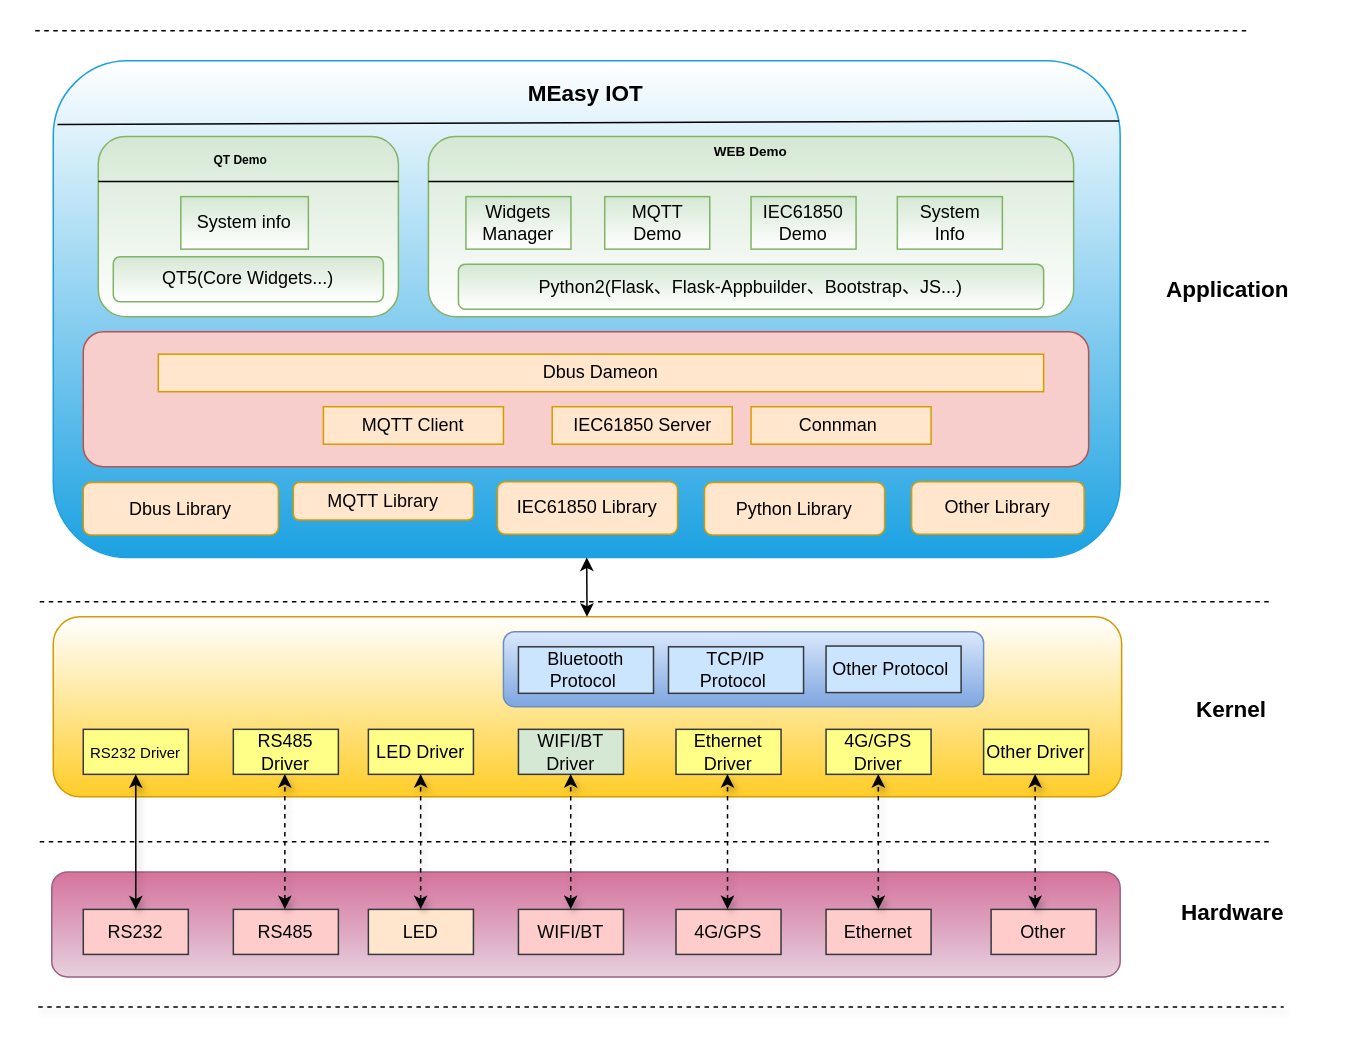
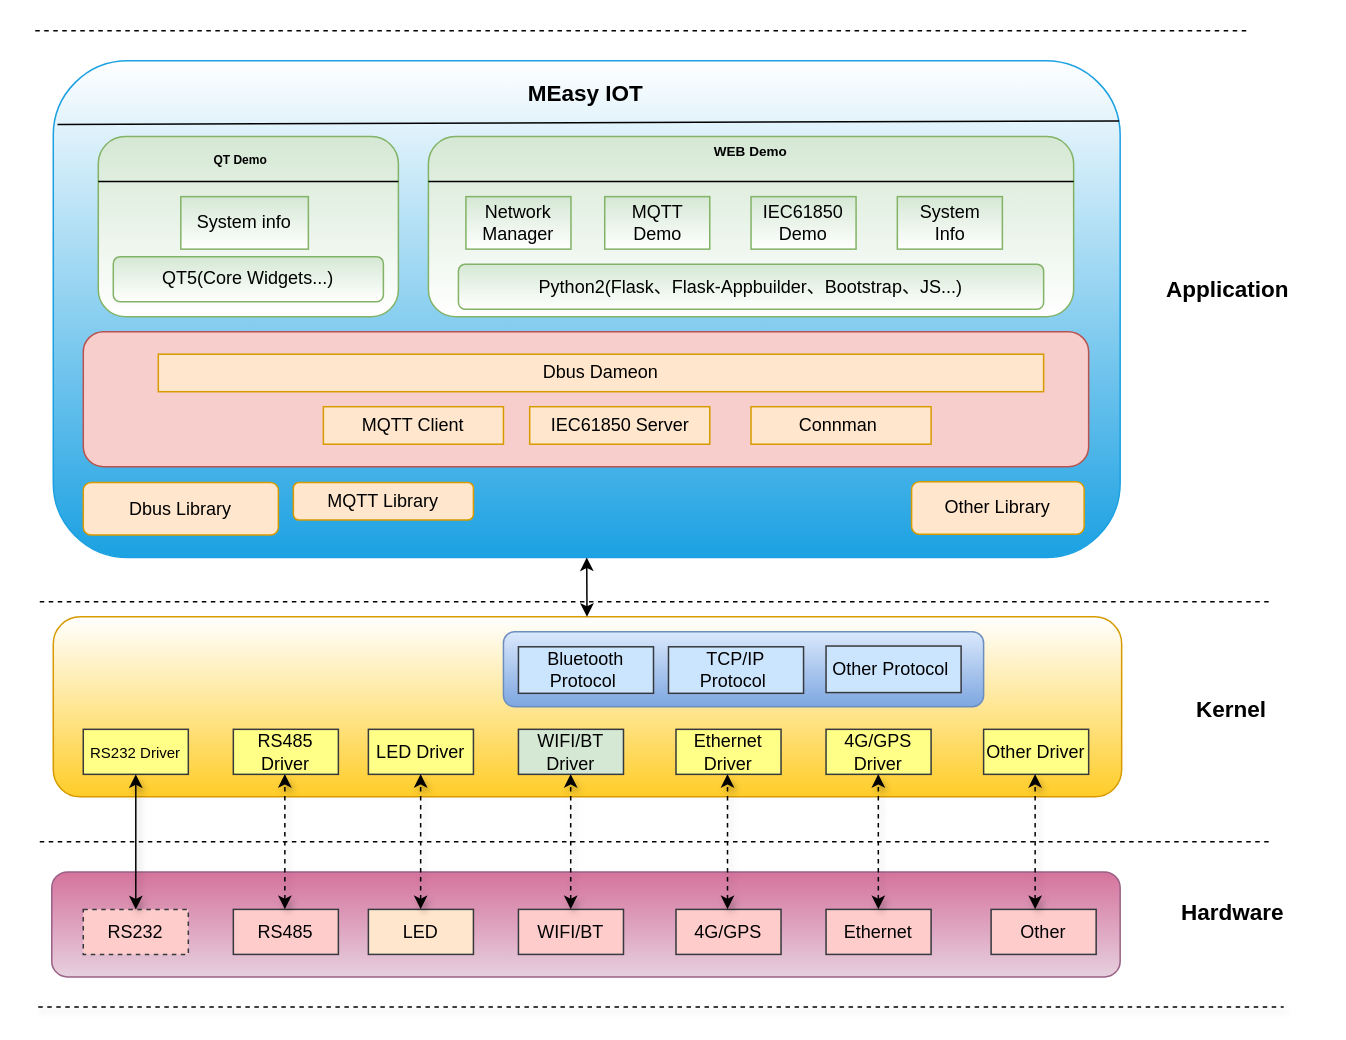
- <mxCell id="46" value="Widgets Manager" style="rounded=0;whiteSpace=wrap;html=1;fillColor=#d5e8d4;strokeColor=#82b366;gradientColor=#ffffff;" parent="1" vertex="1"><mxGeometry x="310" y="130.5" width="70" height="35" as="geometry" /></mxCell>
+ <mxCell id="46" value="Network Manager" style="rounded=0;whiteSpace=wrap;html=1;fillColor=#d5e8d4;strokeColor=#82b366;gradientColor=#ffffff;" parent="1" vertex="1"><mxGeometry x="310" y="130.5" width="70" height="35" as="geometry" /></mxCell>
- <mxCell id="52" value="IEC61850 Server" style="rounded=0;whiteSpace=wrap;html=1;fillColor=#ffe6cc;strokeColor=#d79b00;" parent="1" vertex="1"><mxGeometry x="367.5" y="270.5" width="120" height="25" as="geometry" /></mxCell>
+ <mxCell id="52" value="IEC61850 Server" style="rounded=0;whiteSpace=wrap;html=1;fillColor=#ffe6cc;strokeColor=#d79b00;" parent="1" vertex="1"><mxGeometry x="352.5" y="270.5" width="120" height="25" as="geometry" /></mxCell>
- <mxCell id="30" value="IEC61850 Library" style="rounded=1;whiteSpace=wrap;html=1;fillColor=#ffe6cc;strokeColor=#d79b00;" parent="1" vertex="1"><mxGeometry x="331" y="320.5" width="120" height="35" as="geometry" /></mxCell>
- <mxCell id="43" value="Python Library" style="rounded=1;whiteSpace=wrap;html=1;fillColor=#ffe6cc;strokeColor=#d79b00;" parent="1" vertex="1"><mxGeometry x="469" y="321" width="120" height="35" as="geometry" /></mxCell>
- <mxCell id="9" value="RS232" style="rounded=0;whiteSpace=wrap;html=1;fillColor=#ffcccc;strokeColor=#36393d;" parent="1" vertex="1"><mxGeometry x="55" y="605.5" width="70" height="30" as="geometry" /></mxCell>
+ <mxCell id="9" value="RS232" style="rounded=0;whiteSpace=wrap;html=1;fillColor=#ffcccc;strokeColor=#36393d;dashed=1;" parent="1" vertex="1"><mxGeometry x="55" y="605.5" width="70" height="30" as="geometry" /></mxCell>
